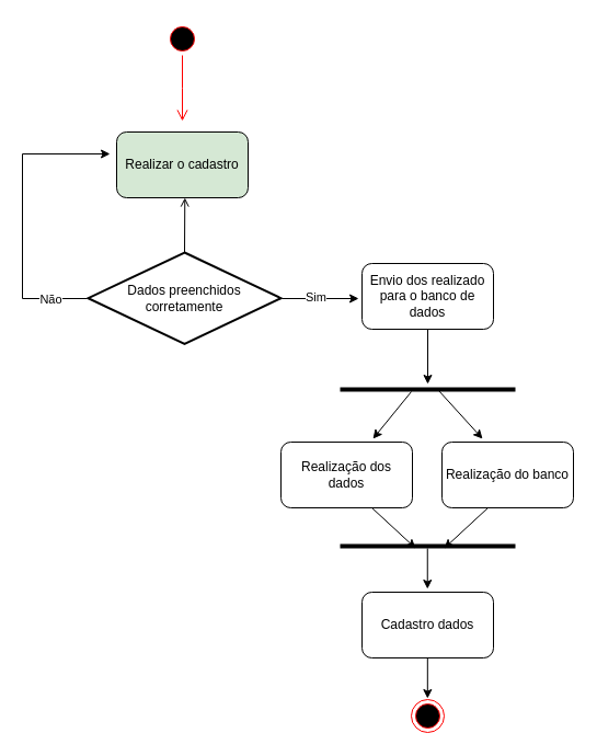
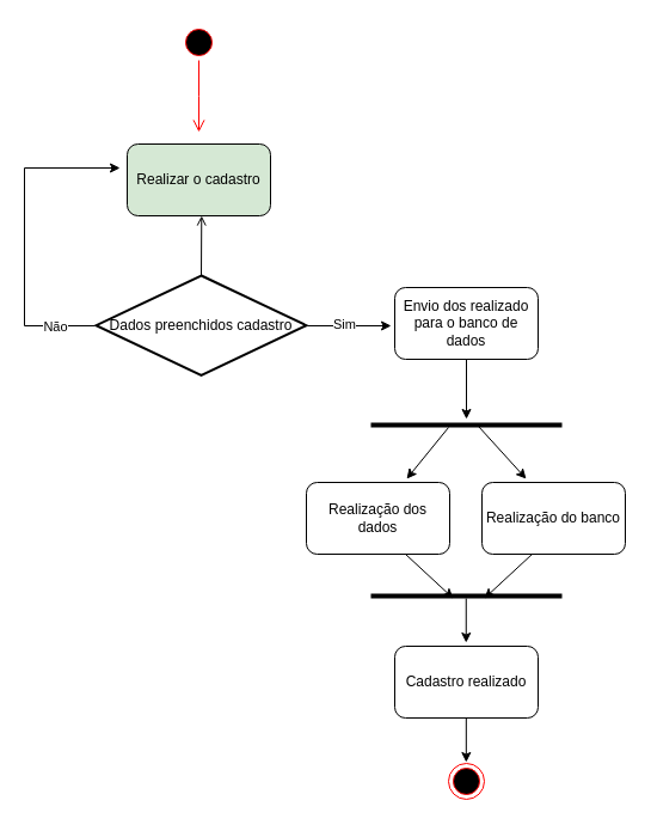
- <mxCell id="5" value="Dados preenchidos corretamente" style="strokeWidth=2;html=1;shape=mxgraph.flowchart.decision;whiteSpace=wrap;" vertex="1" parent="1"><mxGeometry x="80" y="230" width="176" height="83.33" as="geometry" /></mxCell>
+ <mxCell id="5" value="Dados preenchidos cadastro" style="strokeWidth=2;html=1;shape=mxgraph.flowchart.decision;whiteSpace=wrap;" vertex="1" parent="1"><mxGeometry x="80" y="230" width="176" height="83.33" as="geometry" /></mxCell>
- <mxCell id="24" value="Cadastro dados" style="rounded=1;whiteSpace=wrap;html=1;" vertex="1" parent="1"><mxGeometry x="330" y="540" width="120" height="60" as="geometry" /></mxCell>
+ <mxCell id="24" value="Cadastro realizado" style="rounded=1;whiteSpace=wrap;html=1;" vertex="1" parent="1"><mxGeometry x="330" y="540" width="120" height="60" as="geometry" /></mxCell>
